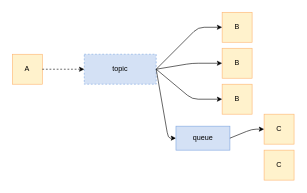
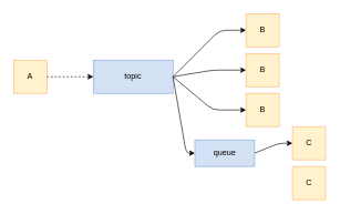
- <mxCell id="6" value="topic" style="rounded=0;whiteSpace=wrap;html=1;strokeColor=#7EA6E0;fillColor=#D4E1F5;dashed=1;" parent="1" vertex="1"><mxGeometry x="140" y="90" width="120" height="50" as="geometry" /></mxCell>
+ <mxCell id="6" value="topic" style="rounded=0;whiteSpace=wrap;html=1;strokeColor=#7EA6E0;fillColor=#D4E1F5;" parent="1" vertex="1"><mxGeometry x="140" y="90" width="120" height="50" as="geometry" /></mxCell>
